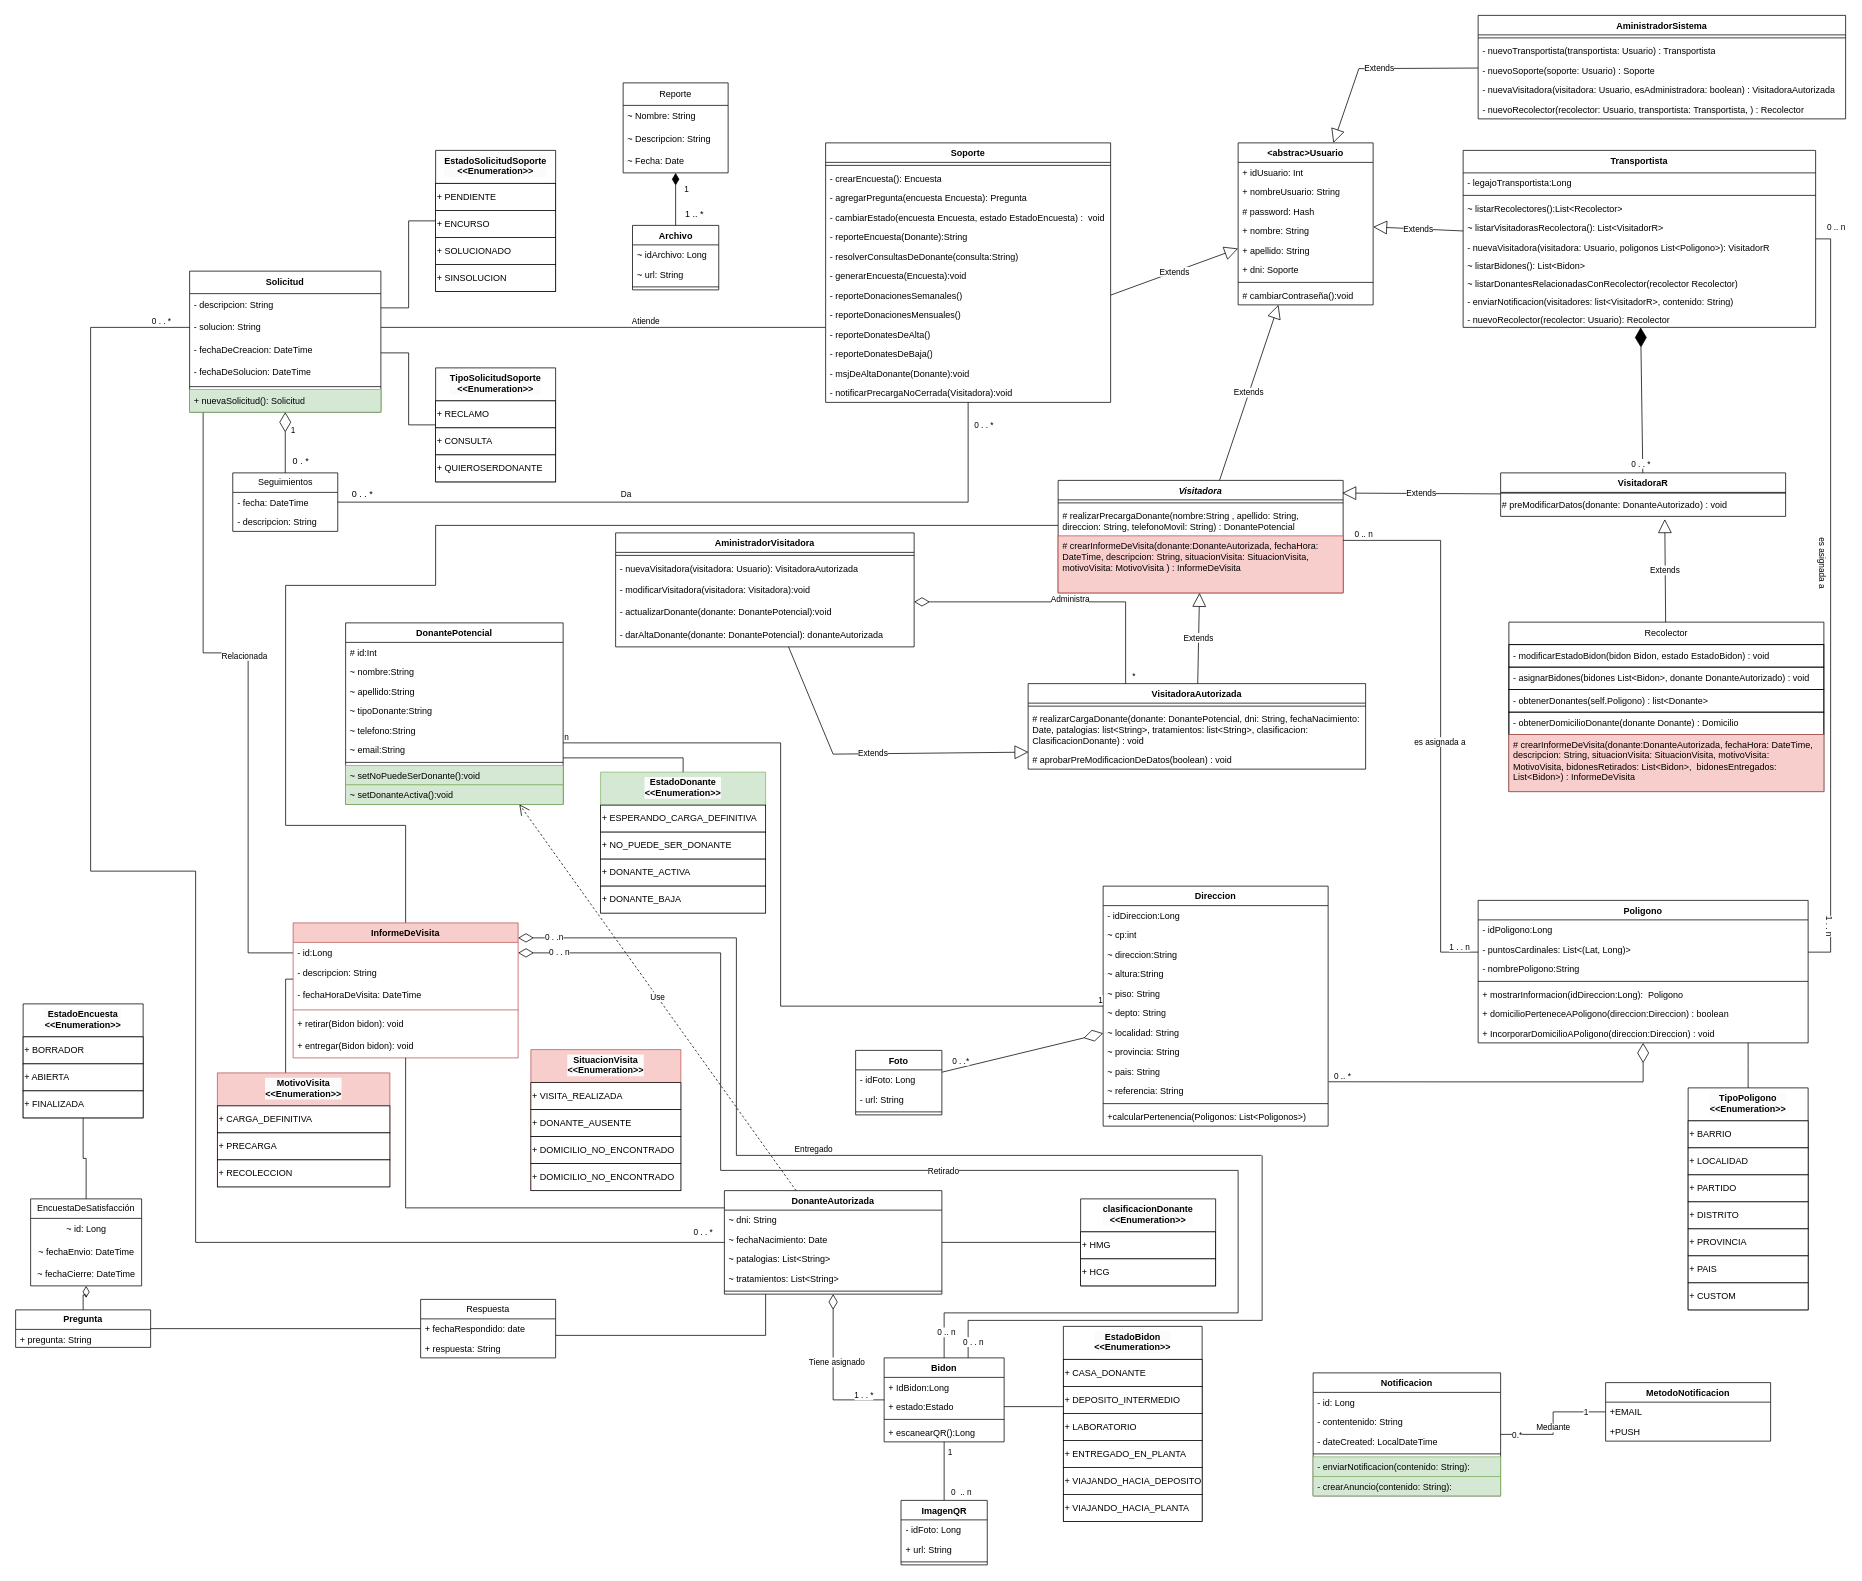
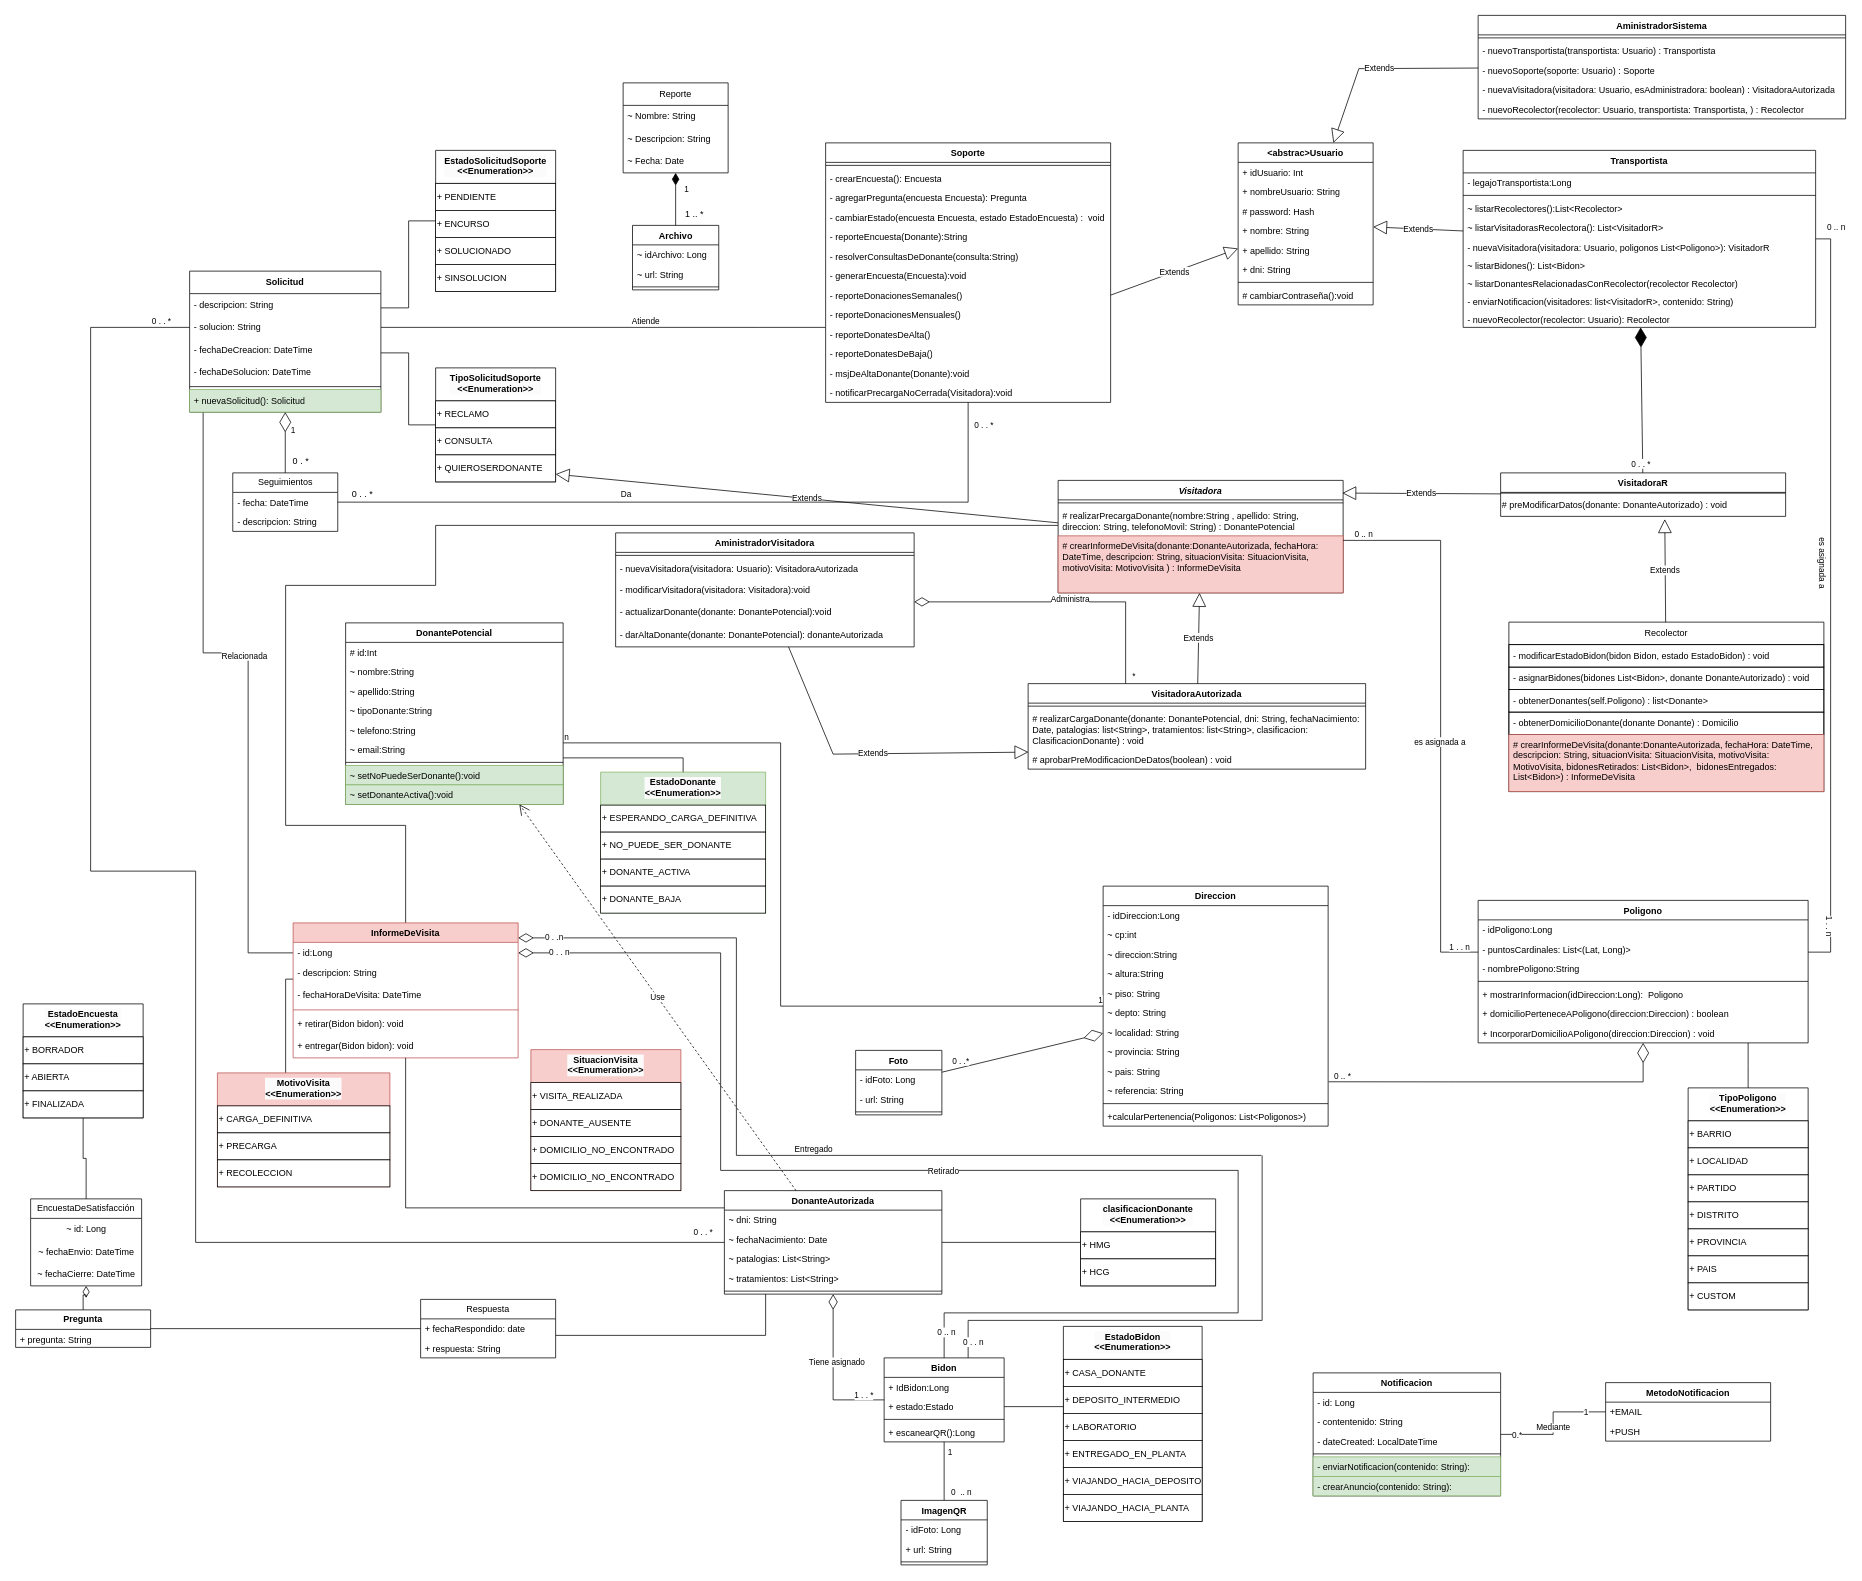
- <mxCell id="8" value="+ dni: Soporte" style="text;strokeColor=none;fillColor=none;align=left;verticalAlign=top;spacingLeft=4;spacingRight=4;overflow=hidden;rotatable=0;points=[[0,0.5],[1,0.5]];portConstraint=eastwest;whiteSpace=wrap;html=1;" vertex="1" parent="2"><mxGeometry y="156" width="180" height="26" as="geometry" /></mxCell>
+ <mxCell id="8" value="+ dni: String" style="text;strokeColor=none;fillColor=none;align=left;verticalAlign=top;spacingLeft=4;spacingRight=4;overflow=hidden;rotatable=0;points=[[0,0.5],[1,0.5]];portConstraint=eastwest;whiteSpace=wrap;html=1;" vertex="1" parent="2"><mxGeometry y="156" width="180" height="26" as="geometry" /></mxCell>
- <mxCell id="138" value="Extends" style="endArrow=block;endSize=16;endFill=0;html=1;rounded=0;" edge="1" parent="1" source="110" target="2"><mxGeometry width="160" relative="1" as="geometry"><mxPoint x="1480" y="510" as="sourcePoint" /><mxPoint x="1640" y="510" as="targetPoint" /></mxGeometry></mxCell>
+ <mxCell id="138" value="Extends" style="endArrow=block;endSize=16;endFill=0;html=1;rounded=0;" edge="1" parent="1" source="110" target="220"><mxGeometry width="160" relative="1" as="geometry"><mxPoint x="1480" y="510" as="sourcePoint" /><mxPoint x="1640" y="510" as="targetPoint" /></mxGeometry></mxCell>
